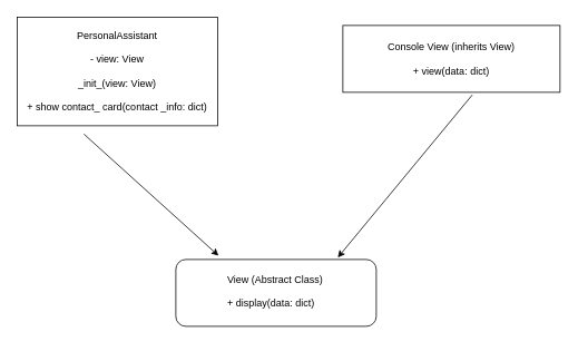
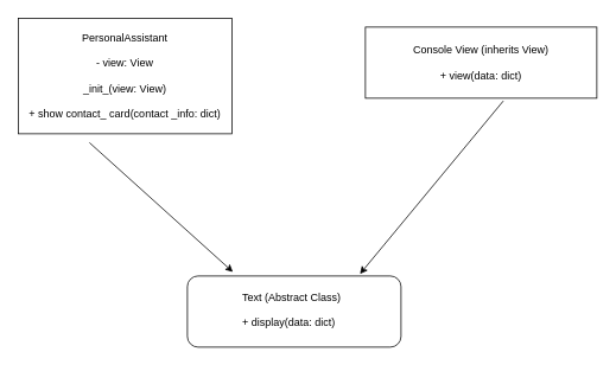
- <mxCell id="8" value="&lt;p style=&quot;margin: 0.0px 0.0px 0.0px 0.0px; font: 12.0px Helvetica&quot;&gt;View (Abstract Class)&lt;/p&gt;&#10;&lt;p style=&quot;margin: 0.0px 0.0px 0.0px 0.0px; font: 12.0px Helvetica&quot;&gt;+ display(data: dict)&lt;/p&gt;" style="text;whiteSpace=wrap;html=1;" vertex="1" parent="1"><mxGeometry x="270" y="320" width="150" height="90" as="geometry" /></mxCell>
+ <mxCell id="8" value="&lt;p style=&quot;margin: 0.0px 0.0px 0.0px 0.0px; font: 12.0px Helvetica&quot;&gt;Text (Abstract Class)&lt;/p&gt;&#10;&lt;p style=&quot;margin: 0.0px 0.0px 0.0px 0.0px; font: 12.0px Helvetica&quot;&gt;+ display(data: dict)&lt;/p&gt;" style="text;whiteSpace=wrap;html=1;" vertex="1" parent="1"><mxGeometry x="270" y="320" width="150" height="90" as="geometry" /></mxCell>
